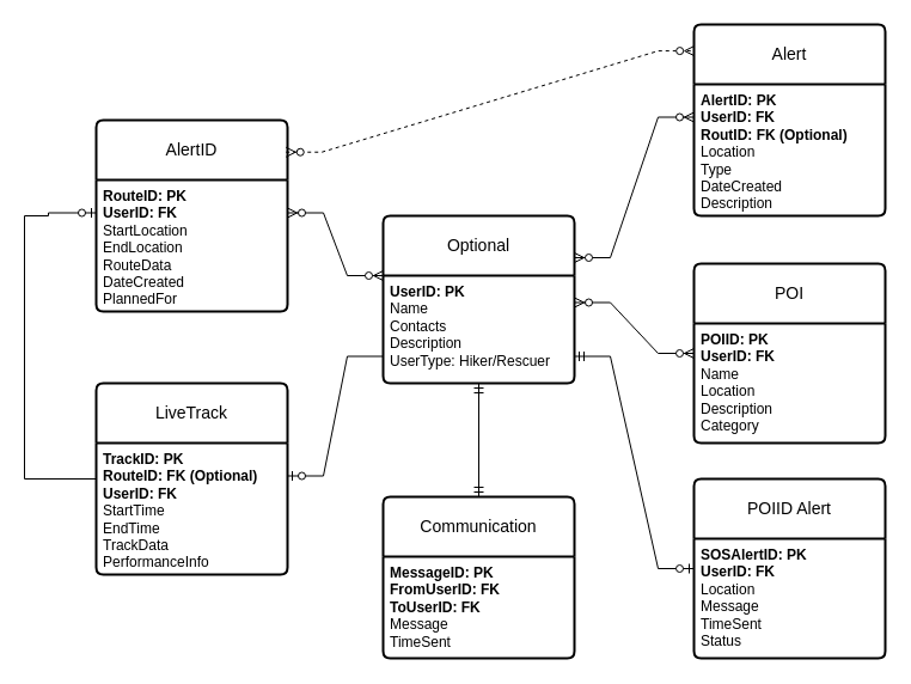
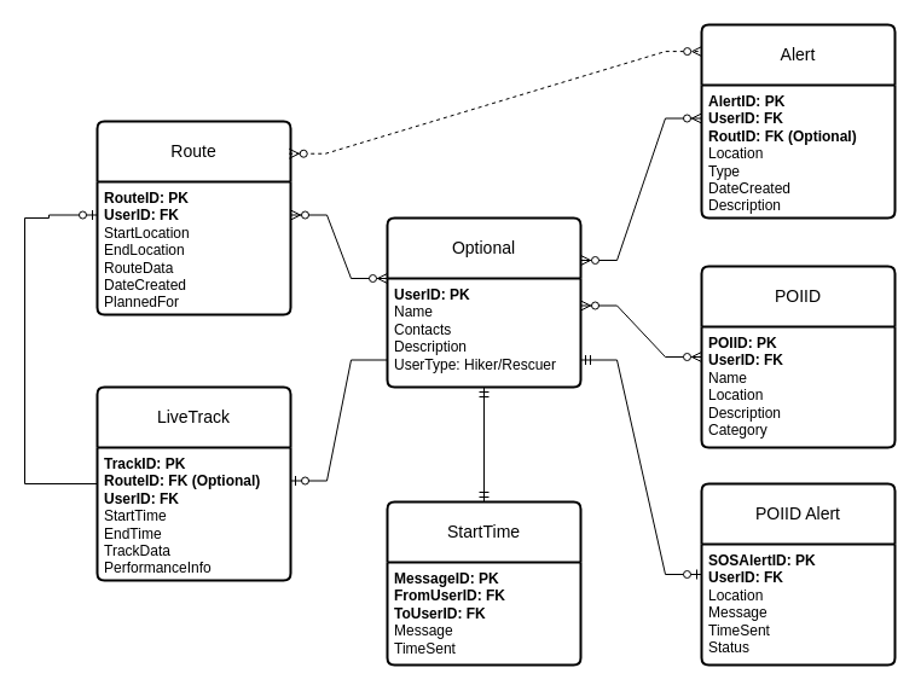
- <mxCell id="4" value="AlertID" style="swimlane;childLayout=stackLayout;horizontal=1;startSize=50;horizontalStack=0;rounded=1;fontSize=14;fontStyle=0;strokeWidth=2;resizeParent=0;resizeLast=1;shadow=0;dashed=0;align=center;arcSize=4;whiteSpace=wrap;html=1;" vertex="1" parent="1"><mxGeometry x="80" y="100" width="160" height="160" as="geometry" /></mxCell>
+ <mxCell id="4" value="Route" style="swimlane;childLayout=stackLayout;horizontal=1;startSize=50;horizontalStack=0;rounded=1;fontSize=14;fontStyle=0;strokeWidth=2;resizeParent=0;resizeLast=1;shadow=0;dashed=0;align=center;arcSize=4;whiteSpace=wrap;html=1;" vertex="1" parent="1"><mxGeometry x="80" y="100" width="160" height="160" as="geometry" /></mxCell>
- <mxCell id="8" value="POI" style="swimlane;childLayout=stackLayout;horizontal=1;startSize=50;horizontalStack=0;rounded=1;fontSize=14;fontStyle=0;strokeWidth=2;resizeParent=0;resizeLast=1;shadow=0;dashed=0;align=center;arcSize=4;whiteSpace=wrap;html=1;" vertex="1" parent="1"><mxGeometry x="580" y="220" width="160" height="150" as="geometry" /></mxCell>
+ <mxCell id="8" value="POIID" style="swimlane;childLayout=stackLayout;horizontal=1;startSize=50;horizontalStack=0;rounded=1;fontSize=14;fontStyle=0;strokeWidth=2;resizeParent=0;resizeLast=1;shadow=0;dashed=0;align=center;arcSize=4;whiteSpace=wrap;html=1;" vertex="1" parent="1"><mxGeometry x="580" y="220" width="160" height="150" as="geometry" /></mxCell>
- <mxCell id="21" value="Communication" style="swimlane;childLayout=stackLayout;horizontal=1;startSize=50;horizontalStack=0;rounded=1;fontSize=14;fontStyle=0;strokeWidth=2;resizeParent=0;resizeLast=1;shadow=0;dashed=0;align=center;arcSize=4;whiteSpace=wrap;html=1;" vertex="1" parent="1"><mxGeometry x="320" y="415" width="160" height="135" as="geometry" /></mxCell>
+ <mxCell id="21" value="StartTime" style="swimlane;childLayout=stackLayout;horizontal=1;startSize=50;horizontalStack=0;rounded=1;fontSize=14;fontStyle=0;strokeWidth=2;resizeParent=0;resizeLast=1;shadow=0;dashed=0;align=center;arcSize=4;whiteSpace=wrap;html=1;" vertex="1" parent="1"><mxGeometry x="320" y="415" width="160" height="135" as="geometry" /></mxCell>
